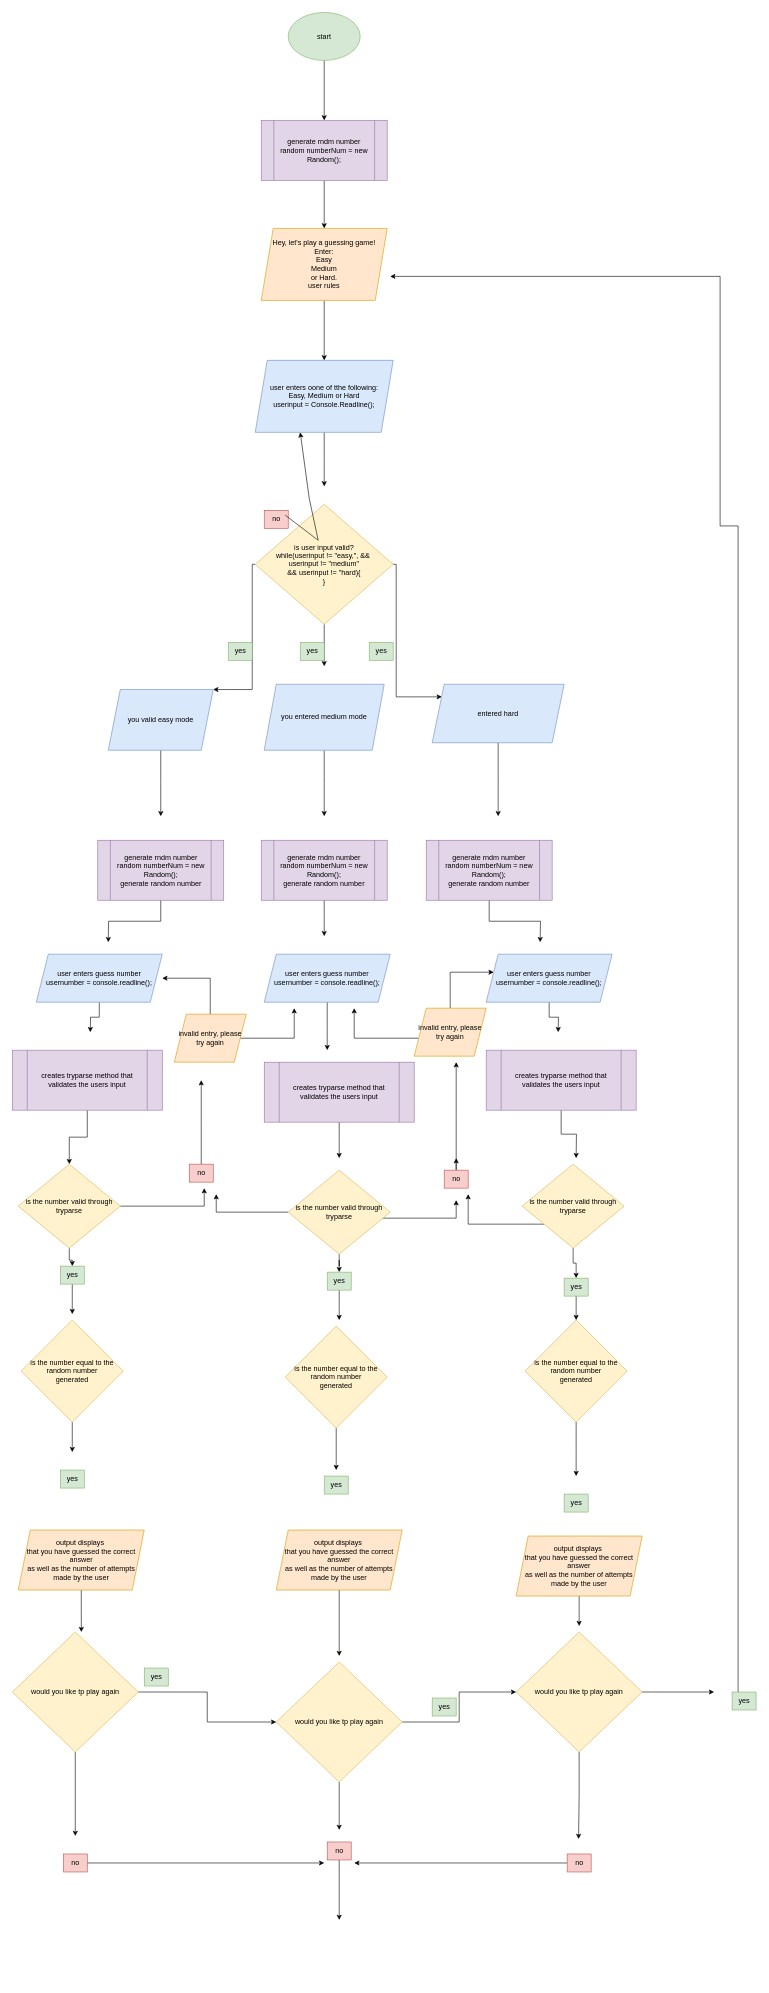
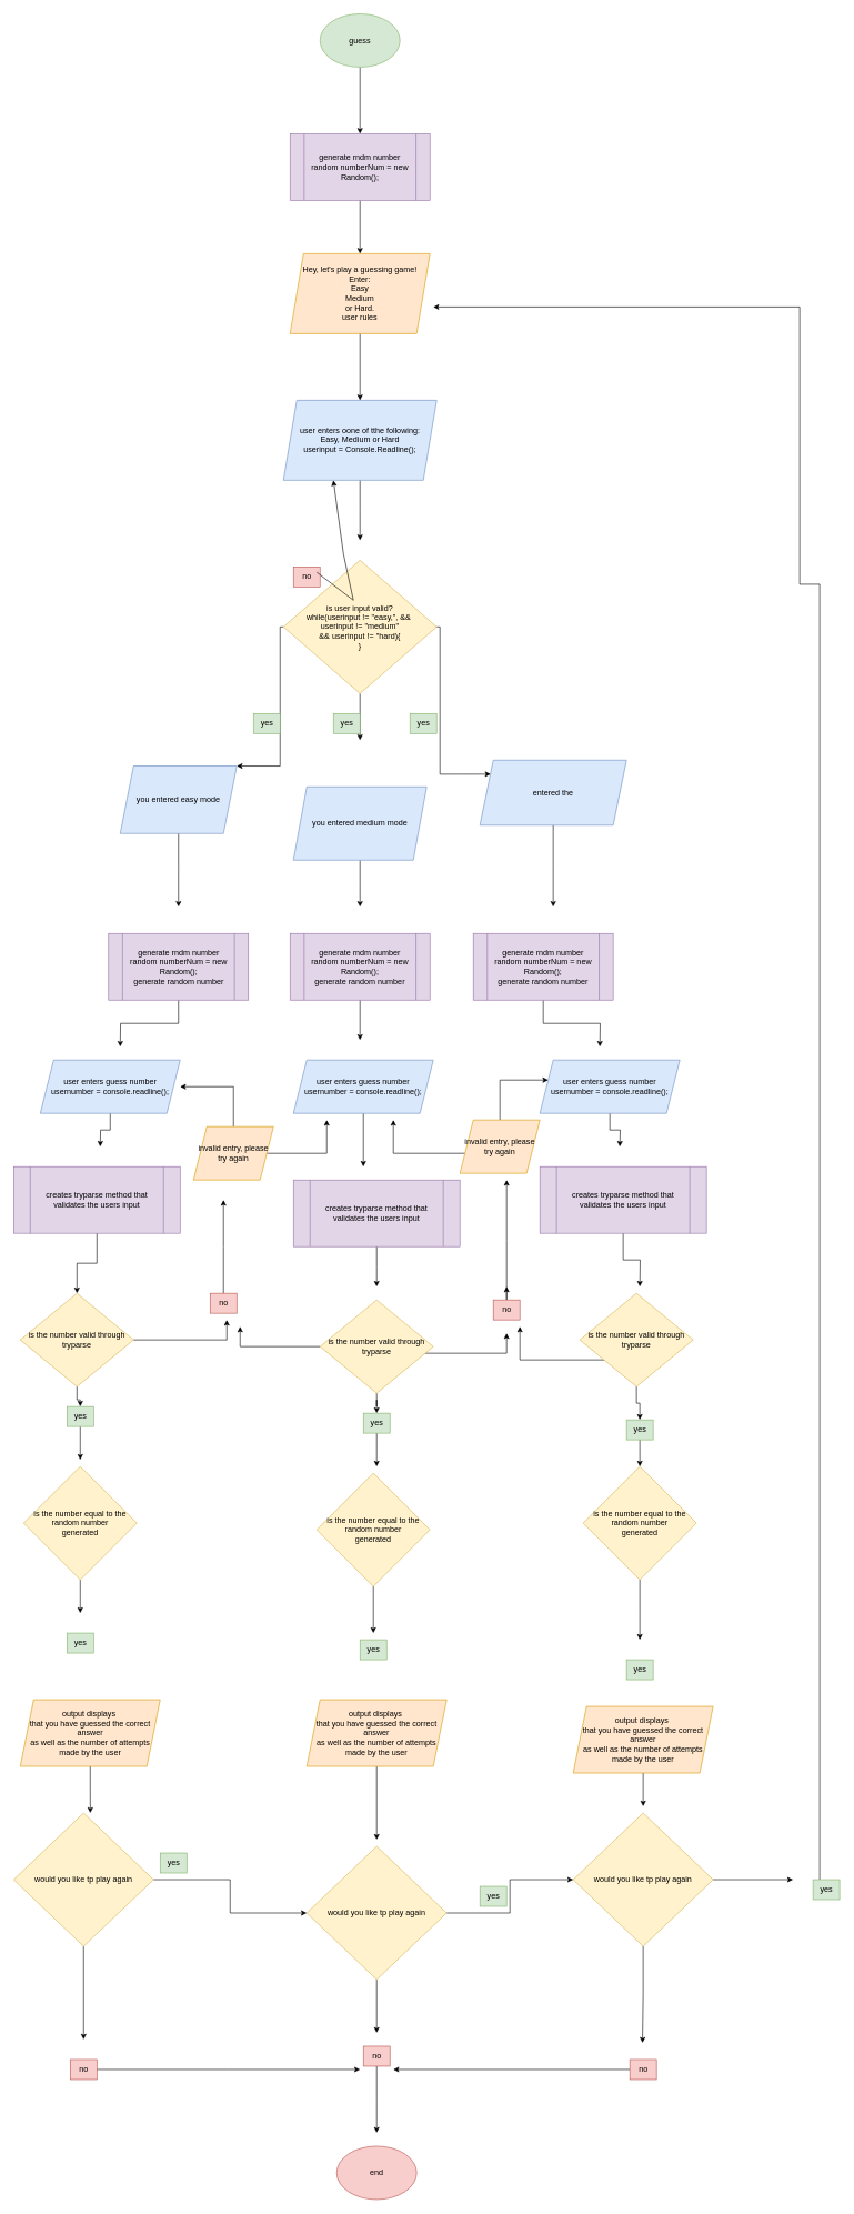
- <mxCell id="3" value="start" style="ellipse;whiteSpace=wrap;html=1;fillColor=#d5e8d4;strokeColor=#82b366;" vertex="1" parent="1"><mxGeometry x="480" y="20" width="120" height="80" as="geometry" /></mxCell>
+ <mxCell id="3" value="guess" style="ellipse;whiteSpace=wrap;html=1;fillColor=#d5e8d4;strokeColor=#82b366;" vertex="1" parent="1"><mxGeometry x="480" y="20" width="120" height="80" as="geometry" /></mxCell>
- <mxCell id="19" value="entered hard" style="shape=parallelogram;perimeter=parallelogramPerimeter;whiteSpace=wrap;html=1;fixedSize=1;fillColor=#dae8fc;strokeColor=#6c8ebf;" vertex="1" parent="1"><mxGeometry x="720" y="1140" width="220" height="97.5" as="geometry" /></mxCell>
+ <mxCell id="19" value="entered the" style="shape=parallelogram;perimeter=parallelogramPerimeter;whiteSpace=wrap;html=1;fixedSize=1;fillColor=#dae8fc;strokeColor=#6c8ebf;" vertex="1" parent="1"><mxGeometry x="720" y="1140" width="220" height="97.5" as="geometry" /></mxCell>
- <mxCell id="17" value="you entered medium mode" style="shape=parallelogram;perimeter=parallelogramPerimeter;whiteSpace=wrap;html=1;fixedSize=1;fillColor=#dae8fc;strokeColor=#6c8ebf;" vertex="1" parent="1"><mxGeometry x="440" y="1140" width="200" height="110" as="geometry" /></mxCell>
+ <mxCell id="17" value="you entered medium mode" style="shape=parallelogram;perimeter=parallelogramPerimeter;whiteSpace=wrap;html=1;fixedSize=1;fillColor=#dae8fc;strokeColor=#6c8ebf;" vertex="1" parent="1"><mxGeometry x="440" y="1180" width="200" height="110" as="geometry" /></mxCell>
- <mxCell id="15" value="you valid easy mode" style="shape=parallelogram;perimeter=parallelogramPerimeter;whiteSpace=wrap;html=1;fixedSize=1;fillColor=#dae8fc;strokeColor=#6c8ebf;" vertex="1" parent="1"><mxGeometry x="180" y="1148.75" width="175" height="101.25" as="geometry" /></mxCell>
+ <mxCell id="15" value="you entered easy mode" style="shape=parallelogram;perimeter=parallelogramPerimeter;whiteSpace=wrap;html=1;fixedSize=1;fillColor=#dae8fc;strokeColor=#6c8ebf;" vertex="1" parent="1"><mxGeometry x="180" y="1148.75" width="175" height="101.25" as="geometry" /></mxCell>
+ <mxCell id="104" value="end" style="ellipse;whiteSpace=wrap;html=1;fillColor=#f8cecc;strokeColor=#b85450;" vertex="1" parent="1"><mxGeometry x="505" y="3220" width="120" height="80" as="geometry" /></mxCell>
